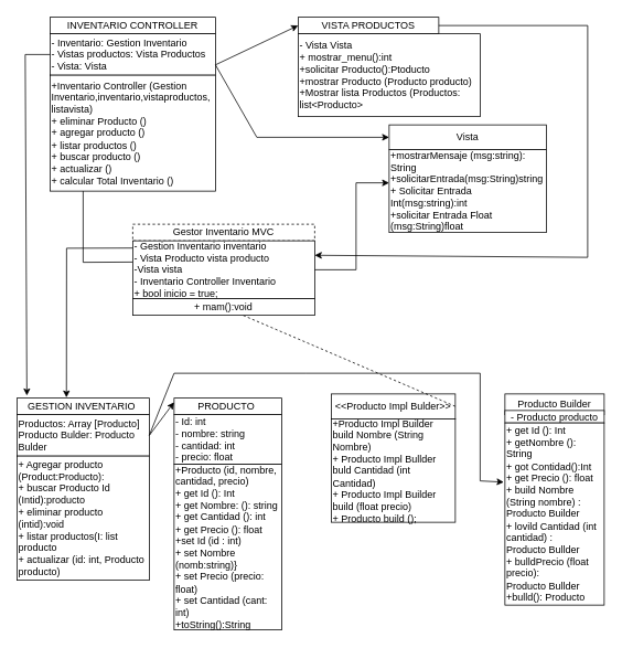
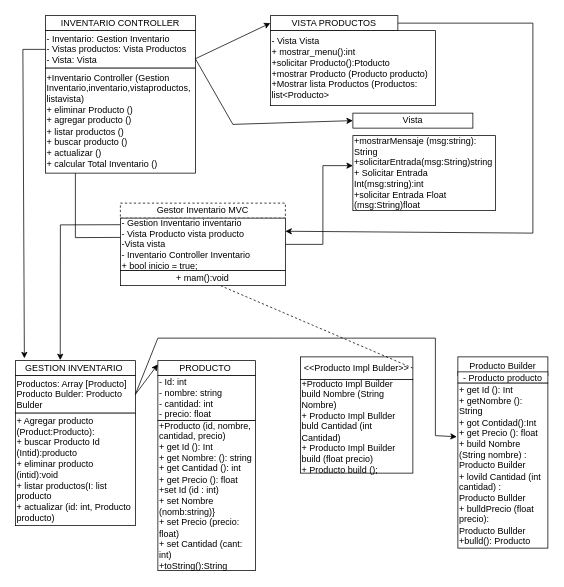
- <mxCell id="21" value="Vista" style="rounded=0;whiteSpace=wrap;html=1;" vertex="1" parent="1"><mxGeometry x="470" y="150" width="190" height="30" as="geometry" /></mxCell>
+ <mxCell id="21" value="Vista" style="rounded=0;whiteSpace=wrap;html=1;" vertex="1" parent="1"><mxGeometry x="470" y="150" width="160" height="20" as="geometry" /></mxCell>
